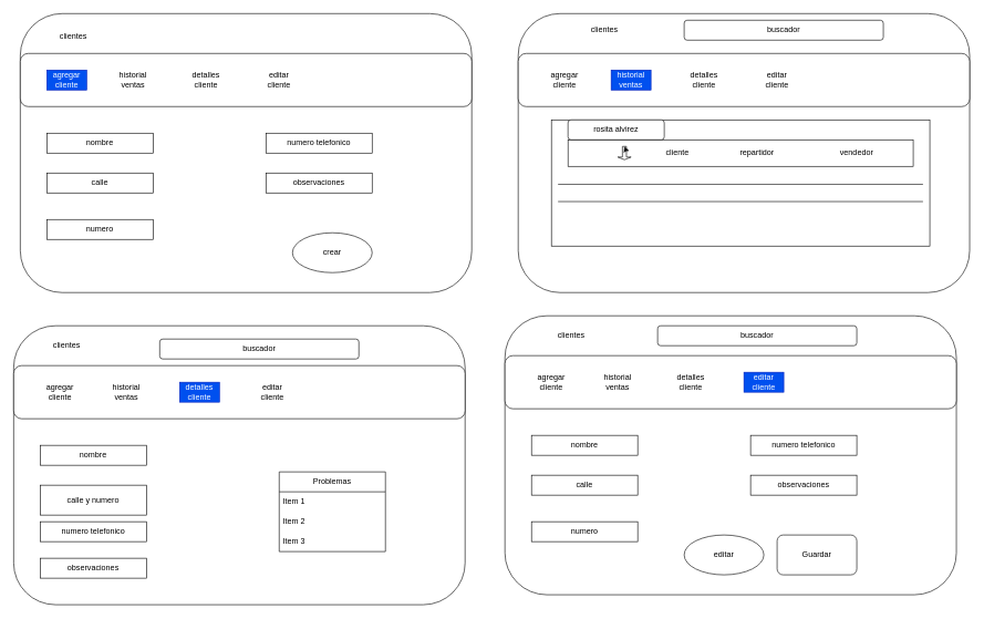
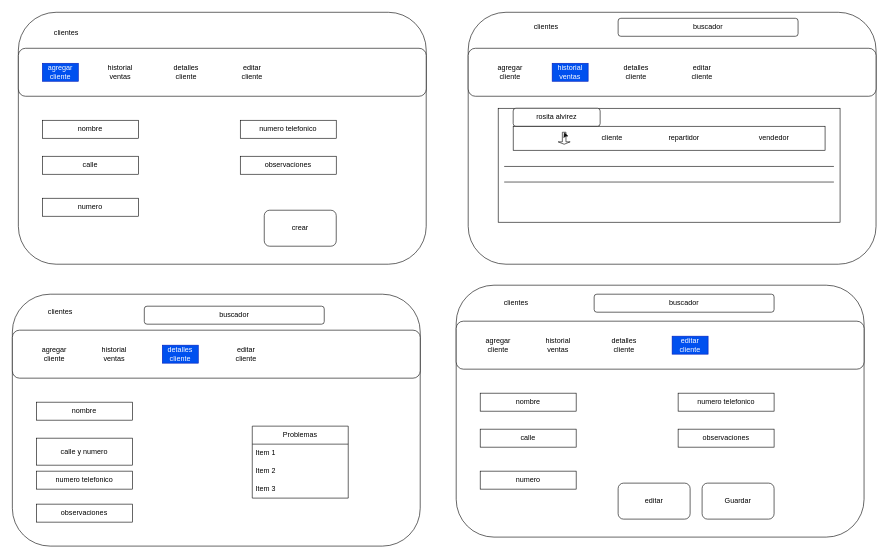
- <mxCell id="13" value="crear" style="ellipse;whiteSpace=wrap;html=1;" parent="1" vertex="1"><mxGeometry x="440" y="350" width="120" height="60" as="geometry" /></mxCell>
+ <mxCell id="13" value="crear" style="rounded=1;whiteSpace=wrap;html=1;" parent="1" vertex="1"><mxGeometry x="440" y="350" width="120" height="60" as="geometry" /></mxCell>
- <mxCell id="61" value="editar" style="ellipse;whiteSpace=wrap;html=1;" parent="1" vertex="1"><mxGeometry x="1030" y="805" width="120" height="60" as="geometry" /></mxCell>
+ <mxCell id="61" value="editar" style="rounded=1;whiteSpace=wrap;html=1;" parent="1" vertex="1"><mxGeometry x="1030" y="805" width="120" height="60" as="geometry" /></mxCell>
